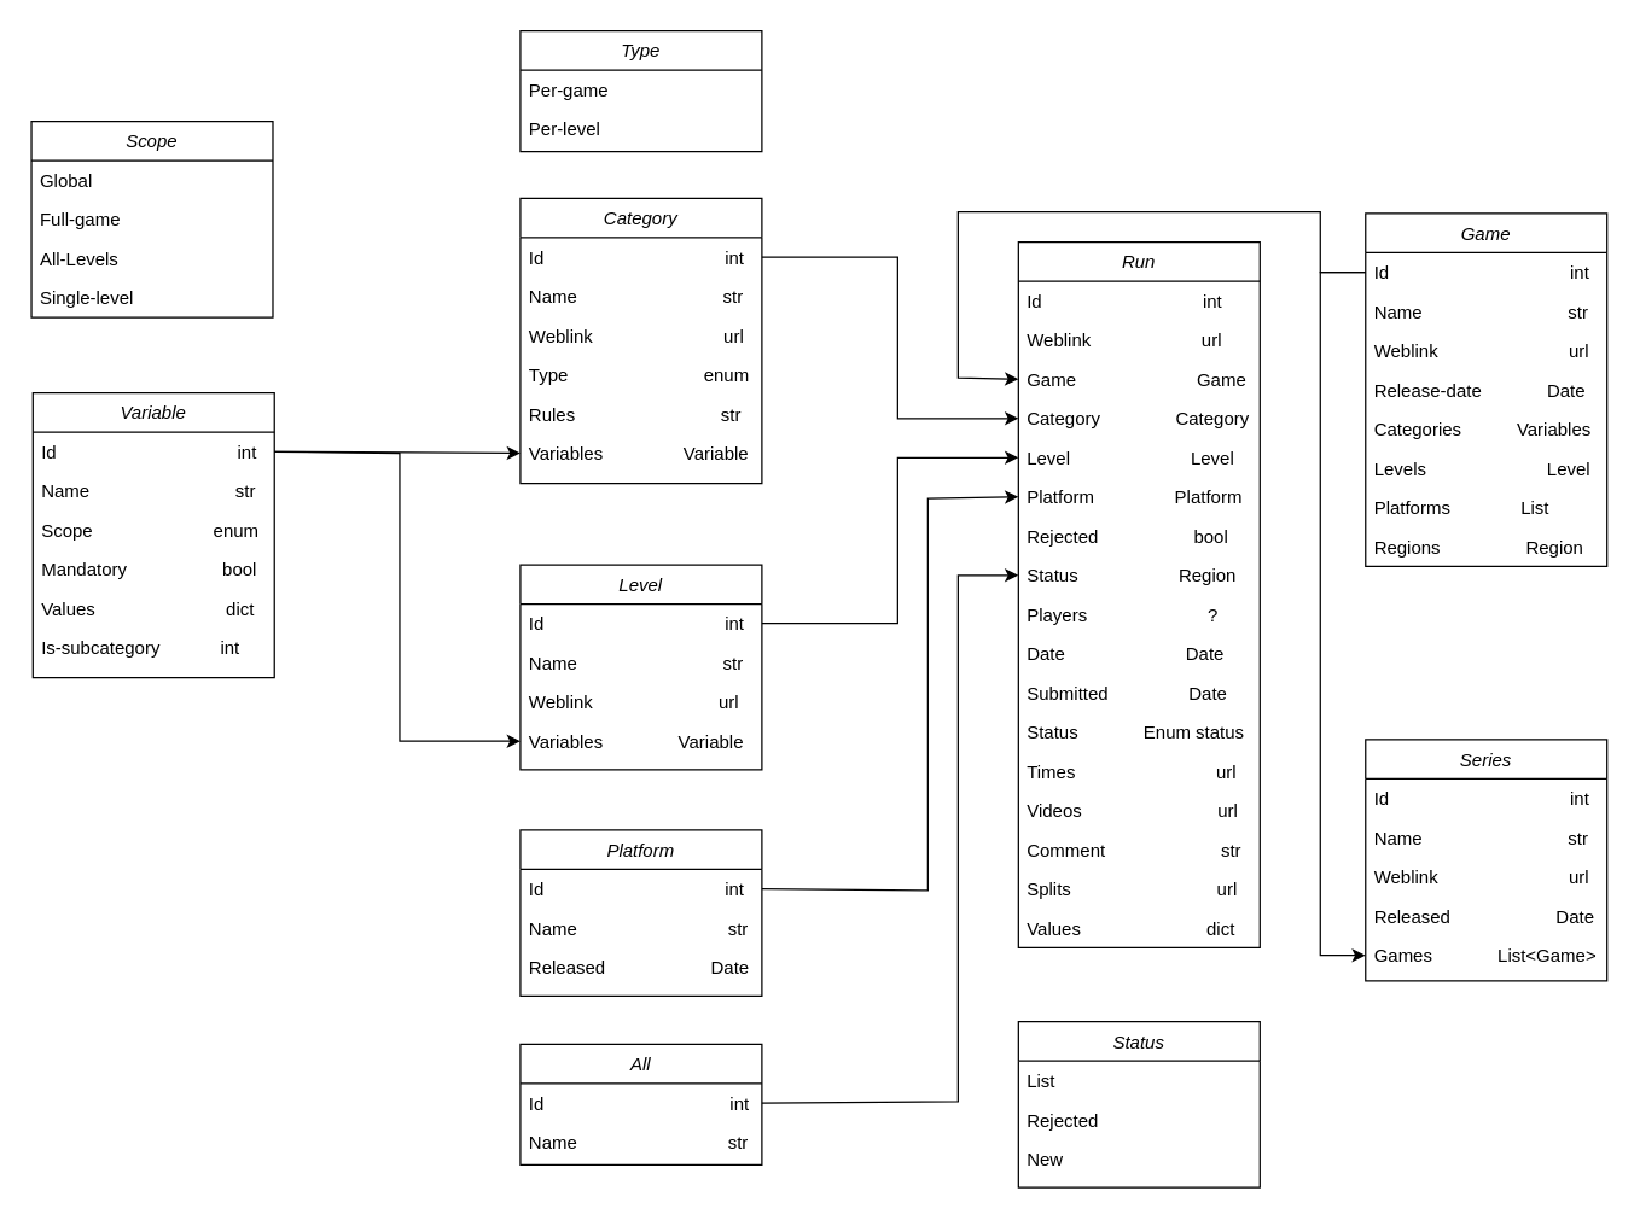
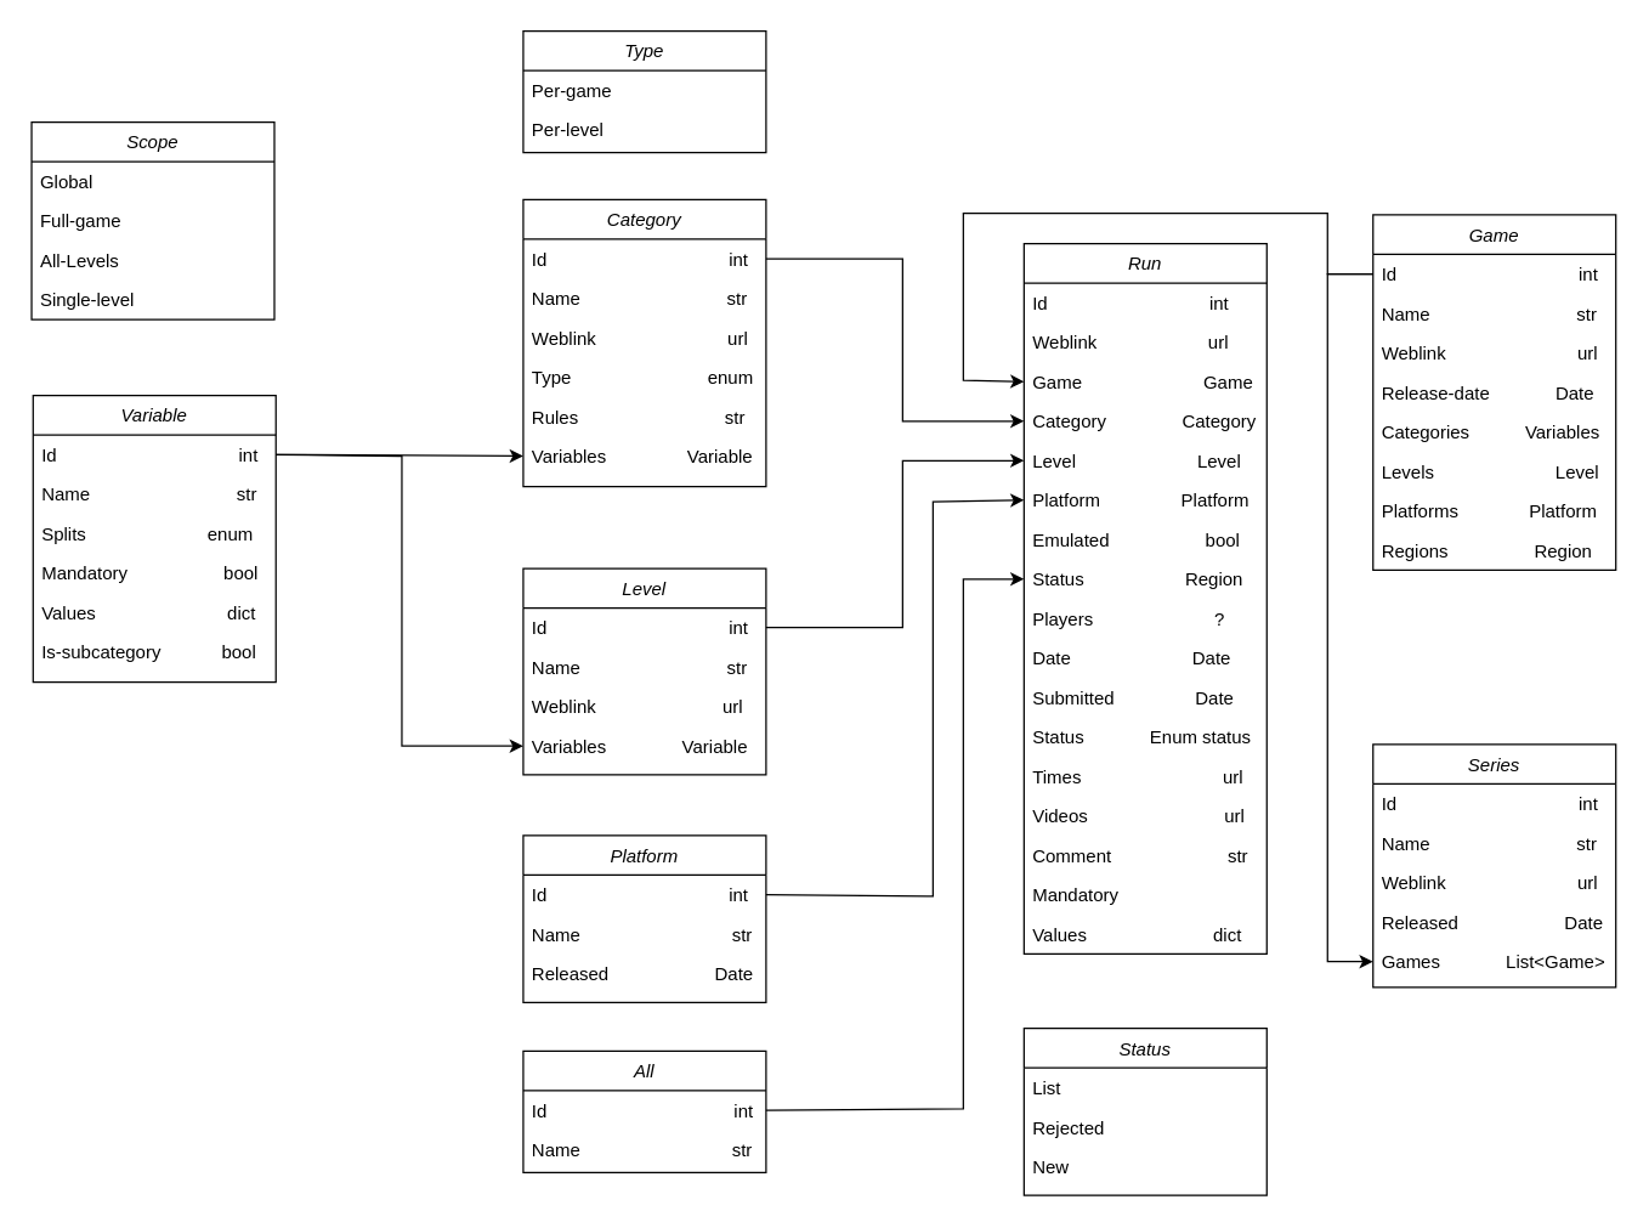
- <mxCell id="9" value="Platforms              List" style="text;align=left;verticalAlign=top;spacingLeft=4;spacingRight=4;overflow=hidden;rotatable=0;points=[[0,0.5],[1,0.5]];portConstraint=eastwest;rounded=0;shadow=0;html=0;" vertex="1" parent="2"><mxGeometry y="182" width="160" height="26" as="geometry" /></mxCell>
+ <mxCell id="9" value="Platforms              Platform" style="text;align=left;verticalAlign=top;spacingLeft=4;spacingRight=4;overflow=hidden;rotatable=0;points=[[0,0.5],[1,0.5]];portConstraint=eastwest;rounded=0;shadow=0;html=0;" vertex="1" parent="2"><mxGeometry y="182" width="160" height="26" as="geometry" /></mxCell>
- <mxCell id="21" value="Scope                        enum" style="text;align=left;verticalAlign=top;spacingLeft=4;spacingRight=4;overflow=hidden;rotatable=0;points=[[0,0.5],[1,0.5]];portConstraint=eastwest;rounded=0;shadow=0;html=0;" vertex="1" parent="18"><mxGeometry y="78" width="160" height="26" as="geometry" /></mxCell>
+ <mxCell id="21" value="Splits                        enum" style="text;align=left;verticalAlign=top;spacingLeft=4;spacingRight=4;overflow=hidden;rotatable=0;points=[[0,0.5],[1,0.5]];portConstraint=eastwest;rounded=0;shadow=0;html=0;" vertex="1" parent="18"><mxGeometry y="78" width="160" height="26" as="geometry" /></mxCell>
- <mxCell id="50" value="Rejected                   bool" style="text;align=left;verticalAlign=top;spacingLeft=4;spacingRight=4;overflow=hidden;rotatable=0;points=[[0,0.5],[1,0.5]];portConstraint=eastwest;rounded=0;shadow=0;html=0;" vertex="1" parent="43"><mxGeometry y="182" width="160" height="26" as="geometry" /></mxCell>
+ <mxCell id="50" value="Emulated                   bool" style="text;align=left;verticalAlign=top;spacingLeft=4;spacingRight=4;overflow=hidden;rotatable=0;points=[[0,0.5],[1,0.5]];portConstraint=eastwest;rounded=0;shadow=0;html=0;" vertex="1" parent="43"><mxGeometry y="182" width="160" height="26" as="geometry" /></mxCell>
- <mxCell id="24" value="Is-subcategory            int" style="text;align=left;verticalAlign=top;spacingLeft=4;spacingRight=4;overflow=hidden;rotatable=0;points=[[0,0.5],[1,0.5]];portConstraint=eastwest;rounded=0;shadow=0;html=0;" vertex="1" parent="18"><mxGeometry y="156" width="160" height="26" as="geometry" /></mxCell>
+ <mxCell id="24" value="Is-subcategory            bool" style="text;align=left;verticalAlign=top;spacingLeft=4;spacingRight=4;overflow=hidden;rotatable=0;points=[[0,0.5],[1,0.5]];portConstraint=eastwest;rounded=0;shadow=0;html=0;" vertex="1" parent="18"><mxGeometry y="156" width="160" height="26" as="geometry" /></mxCell>
- <mxCell id="59" value="Splits                             url" style="text;align=left;verticalAlign=top;spacingLeft=4;spacingRight=4;overflow=hidden;rotatable=0;points=[[0,0.5],[1,0.5]];portConstraint=eastwest;rounded=0;shadow=0;html=0;" vertex="1" parent="43"><mxGeometry y="416" width="160" height="26" as="geometry" /></mxCell>
+ <mxCell id="59" value="Mandatory                             url" style="text;align=left;verticalAlign=top;spacingLeft=4;spacingRight=4;overflow=hidden;rotatable=0;points=[[0,0.5],[1,0.5]];portConstraint=eastwest;rounded=0;shadow=0;html=0;" vertex="1" parent="43"><mxGeometry y="416" width="160" height="26" as="geometry" /></mxCell>
